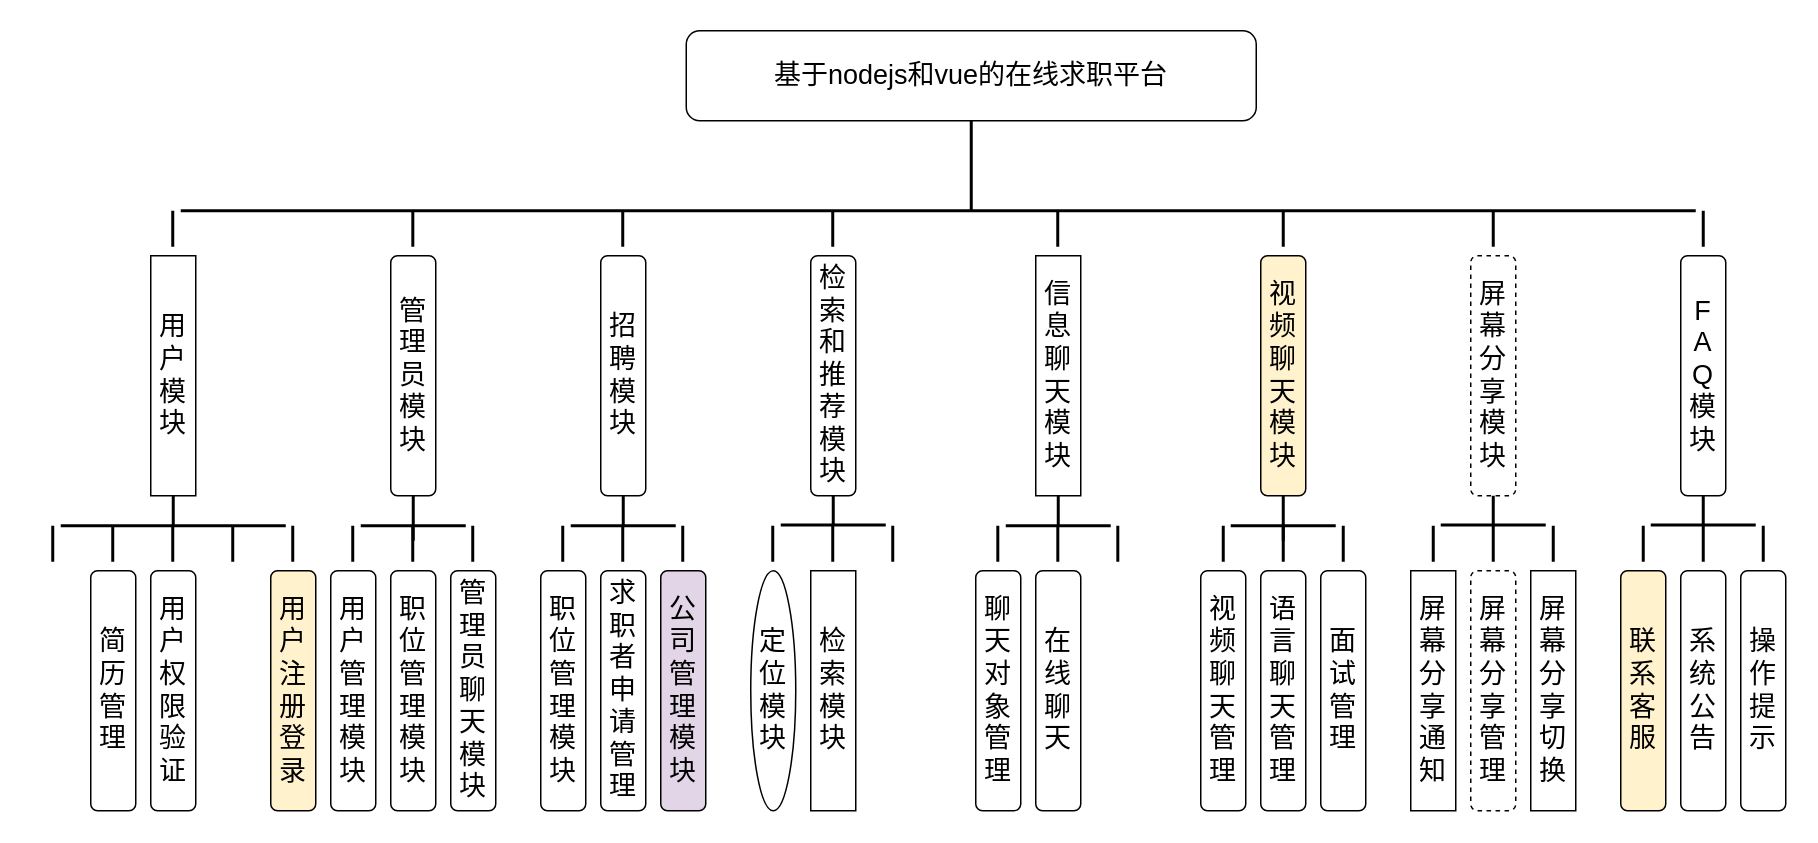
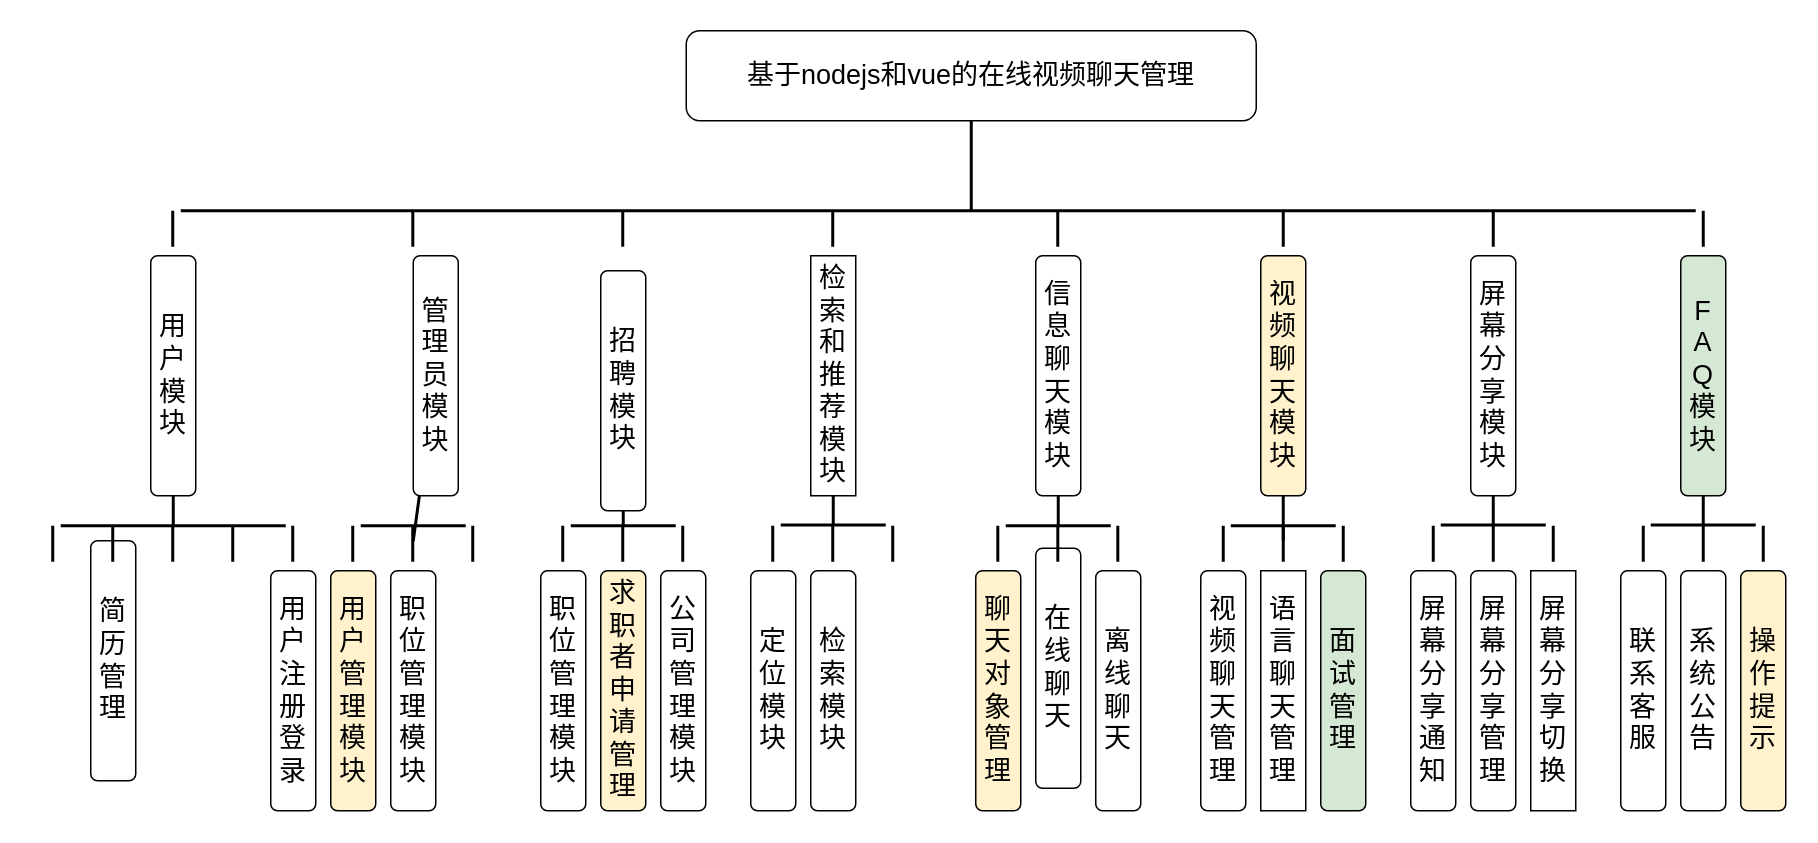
- <mxCell id="3" value="&lt;div&gt;基于nodejs和vue的在线&lt;span style=&quot;background-color: initial;&quot;&gt;求职平台&lt;/span&gt;&lt;/div&gt;" style="rounded=1;whiteSpace=wrap;html=1;fontSize=18;" vertex="1" parent="1"><mxGeometry x="457" y="20" width="380" height="60" as="geometry" /></mxCell>
+ <mxCell id="3" value="&lt;div&gt;基于nodejs和vue的在线&lt;span style=&quot;background-color: initial;&quot;&gt;视频聊天管理&lt;/span&gt;&lt;/div&gt;" style="rounded=1;whiteSpace=wrap;html=1;fontSize=18;" vertex="1" parent="1"><mxGeometry x="457" y="20" width="380" height="60" as="geometry" /></mxCell>
- <mxCell id="24" value="用户模块" style="whiteSpace=wrap;html=1;fontFamily=Helvetica;fontSize=18;fontColor=default;horizontal=1;verticalAlign=middle;align=center;rounded=0;" vertex="1" parent="23"><mxGeometry y="30" width="30" height="160" as="geometry" /></mxCell>
+ <mxCell id="24" value="用户模块" style="rounded=1;whiteSpace=wrap;html=1;fontFamily=Helvetica;fontSize=18;fontColor=default;horizontal=1;verticalAlign=middle;align=center;" vertex="1" parent="23"><mxGeometry y="30" width="30" height="160" as="geometry" /></mxCell>
- <mxCell id="30" value="&lt;div&gt;管理员模块&lt;/div&gt;" style="rounded=1;whiteSpace=wrap;html=1;fontFamily=Helvetica;fontSize=18;fontColor=default;horizontal=1;verticalAlign=middle;align=center;" vertex="1" parent="28"><mxGeometry x="40" y="30" width="30" height="160" as="geometry" /></mxCell>
+ <mxCell id="30" value="&lt;div&gt;管理员模块&lt;/div&gt;" style="rounded=1;whiteSpace=wrap;html=1;fontFamily=Helvetica;fontSize=18;fontColor=default;horizontal=1;verticalAlign=middle;align=center;" vertex="1" parent="28"><mxGeometry x="55" y="30" width="30" height="160" as="geometry" /></mxCell>
- <mxCell id="49" value="&lt;div&gt;招聘模块&lt;/div&gt;" style="rounded=1;whiteSpace=wrap;html=1;fontFamily=Helvetica;fontSize=18;fontColor=default;horizontal=1;verticalAlign=middle;align=center;" vertex="1" parent="47"><mxGeometry x="20" y="30" width="30" height="160" as="geometry" /></mxCell>
+ <mxCell id="49" value="&lt;div&gt;招聘模块&lt;/div&gt;" style="rounded=1;whiteSpace=wrap;html=1;fontFamily=Helvetica;fontSize=18;fontColor=default;horizontal=1;verticalAlign=middle;align=center;" vertex="1" parent="47"><mxGeometry x="20" y="40" width="30" height="160" as="geometry" /></mxCell>
- <mxCell id="60" value="&lt;div&gt;检索和推荐模块&lt;/div&gt;" style="rounded=1;whiteSpace=wrap;html=1;fontFamily=Helvetica;fontSize=18;fontColor=default;horizontal=1;verticalAlign=middle;align=center;" vertex="1" parent="59"><mxGeometry y="30" width="30" height="160" as="geometry" /></mxCell>
+ <mxCell id="60" value="&lt;div&gt;检索和推荐模块&lt;/div&gt;" style="whiteSpace=wrap;html=1;fontFamily=Helvetica;fontSize=18;fontColor=default;horizontal=1;verticalAlign=middle;align=center;rounded=0;" vertex="1" parent="59"><mxGeometry y="30" width="30" height="160" as="geometry" /></mxCell>
- <mxCell id="75" value="&lt;div&gt;信息聊天模块&lt;/div&gt;" style="whiteSpace=wrap;html=1;fontFamily=Helvetica;fontSize=18;fontColor=default;horizontal=1;verticalAlign=middle;align=center;rounded=0;" vertex="1" parent="74"><mxGeometry y="30" width="30" height="160" as="geometry" /></mxCell>
+ <mxCell id="75" value="&lt;div&gt;信息聊天模块&lt;/div&gt;" style="rounded=1;whiteSpace=wrap;html=1;fontFamily=Helvetica;fontSize=18;fontColor=default;horizontal=1;verticalAlign=middle;align=center;" vertex="1" parent="74"><mxGeometry y="30" width="30" height="160" as="geometry" /></mxCell>
- <mxCell id="6" value="&lt;div&gt;屏幕分享模块&lt;/div&gt;" style="rounded=1;whiteSpace=wrap;html=1;fontFamily=Helvetica;fontSize=18;fontColor=default;horizontal=1;verticalAlign=middle;align=center;dashed=1;" vertex="1" parent="4"><mxGeometry y="30" width="30" height="160" as="geometry" /></mxCell>
+ <mxCell id="6" value="&lt;div&gt;屏幕分享模块&lt;/div&gt;" style="rounded=1;whiteSpace=wrap;html=1;fontFamily=Helvetica;fontSize=18;fontColor=default;horizontal=1;verticalAlign=middle;align=center;" vertex="1" parent="4"><mxGeometry y="30" width="30" height="160" as="geometry" /></mxCell>
- <mxCell id="9" value="&lt;div&gt;F&lt;/div&gt;&lt;div&gt;A&lt;/div&gt;&lt;div&gt;Q模块&lt;/div&gt;" style="rounded=1;whiteSpace=wrap;html=1;fontFamily=Helvetica;fontSize=18;fontColor=default;horizontal=1;verticalAlign=middle;align=center;" vertex="1" parent="7"><mxGeometry y="30" width="30" height="160" as="geometry" /></mxCell>
+ <mxCell id="9" value="&lt;div&gt;F&lt;/div&gt;&lt;div&gt;A&lt;/div&gt;&lt;div&gt;Q模块&lt;/div&gt;" style="rounded=1;whiteSpace=wrap;html=1;fontFamily=Helvetica;fontSize=18;fontColor=default;horizontal=1;verticalAlign=middle;align=center;fillColor=#d5e8d4;" vertex="1" parent="7"><mxGeometry y="30" width="30" height="160" as="geometry" /></mxCell>
- <mxCell id="19" value="&lt;div&gt;简历管理&lt;/div&gt;" style="rounded=1;whiteSpace=wrap;html=1;fontFamily=Helvetica;fontSize=18;fontColor=default;horizontal=1;verticalAlign=middle;align=center;" vertex="1" parent="10"><mxGeometry x="40" y="240" width="30" height="160" as="geometry" /></mxCell>
+ <mxCell id="19" value="&lt;div&gt;简历管理&lt;/div&gt;" style="rounded=1;whiteSpace=wrap;html=1;fontFamily=Helvetica;fontSize=18;fontColor=default;horizontal=1;verticalAlign=middle;align=center;" vertex="1" parent="10"><mxGeometry x="40" y="220" width="30" height="160" as="geometry" /></mxCell>
- <mxCell id="17" value="&lt;div&gt;用户权限验证&lt;/div&gt;" style="rounded=1;whiteSpace=wrap;html=1;fontFamily=Helvetica;fontSize=18;fontColor=default;horizontal=1;verticalAlign=middle;align=center;" vertex="1" parent="16"><mxGeometry y="30" width="30" height="160" as="geometry" /></mxCell>
- <mxCell id="12" value="&lt;div&gt;用户注册登录&lt;/div&gt;" style="rounded=1;whiteSpace=wrap;html=1;fontFamily=Helvetica;fontSize=18;fontColor=default;horizontal=1;verticalAlign=middle;align=center;fillColor=#fff2cc;" vertex="1" parent="11"><mxGeometry y="30" width="30" height="160" as="geometry" /></mxCell>
+ <mxCell id="12" value="&lt;div&gt;用户注册登录&lt;/div&gt;" style="rounded=1;whiteSpace=wrap;html=1;fontFamily=Helvetica;fontSize=18;fontColor=default;horizontal=1;verticalAlign=middle;align=center;" vertex="1" parent="11"><mxGeometry y="30" width="30" height="160" as="geometry" /></mxCell>
- <mxCell id="38" value="&lt;div&gt;用户管理模块&lt;/div&gt;" style="rounded=1;whiteSpace=wrap;html=1;fontFamily=Helvetica;fontSize=18;fontColor=default;horizontal=1;verticalAlign=middle;align=center;" vertex="1" parent="37"><mxGeometry y="30" width="30" height="160" as="geometry" /></mxCell>
+ <mxCell id="38" value="&lt;div&gt;用户管理模块&lt;/div&gt;" style="rounded=1;whiteSpace=wrap;html=1;fontFamily=Helvetica;fontSize=18;fontColor=default;horizontal=1;verticalAlign=middle;align=center;fillColor=#fff2cc;" vertex="1" parent="37"><mxGeometry y="30" width="30" height="160" as="geometry" /></mxCell>
- <mxCell id="41" value="&lt;div&gt;管理员聊天模块&lt;/div&gt;" style="rounded=1;whiteSpace=wrap;html=1;fontFamily=Helvetica;fontSize=18;fontColor=default;horizontal=1;verticalAlign=middle;align=center;" vertex="1" parent="40"><mxGeometry y="30" width="30" height="160" as="geometry" /></mxCell>
- <mxCell id="52" value="&lt;div&gt;求职者申请管理&lt;/div&gt;" style="rounded=1;whiteSpace=wrap;html=1;fontFamily=Helvetica;fontSize=18;fontColor=default;horizontal=1;verticalAlign=middle;align=center;" vertex="1" parent="51"><mxGeometry y="30" width="30" height="160" as="geometry" /></mxCell>
+ <mxCell id="52" value="&lt;div&gt;求职者申请管理&lt;/div&gt;" style="rounded=1;whiteSpace=wrap;html=1;fontFamily=Helvetica;fontSize=18;fontColor=default;horizontal=1;verticalAlign=middle;align=center;fillColor=#fff2cc;" vertex="1" parent="51"><mxGeometry y="30" width="30" height="160" as="geometry" /></mxCell>
- <mxCell id="55" value="&lt;div&gt;公司管理模块&lt;/div&gt;" style="rounded=1;whiteSpace=wrap;html=1;fontFamily=Helvetica;fontSize=18;fontColor=default;horizontal=1;verticalAlign=middle;align=center;fillColor=#e1d5e7;" vertex="1" parent="54"><mxGeometry y="30" width="30" height="160" as="geometry" /></mxCell>
+ <mxCell id="55" value="&lt;div&gt;公司管理模块&lt;/div&gt;" style="rounded=1;whiteSpace=wrap;html=1;fontFamily=Helvetica;fontSize=18;fontColor=default;horizontal=1;verticalAlign=middle;align=center;" vertex="1" parent="54"><mxGeometry y="30" width="30" height="160" as="geometry" /></mxCell>
- <mxCell id="68" value="&lt;div&gt;定位模块&lt;/div&gt;" style="ellipse;whiteSpace=wrap;html=1;fontFamily=Helvetica;fontSize=18;fontColor=default;horizontal=1;verticalAlign=middle;align=center;" vertex="1" parent="67"><mxGeometry y="30" width="30" height="160" as="geometry" /></mxCell>
+ <mxCell id="68" value="&lt;div&gt;定位模块&lt;/div&gt;" style="rounded=1;whiteSpace=wrap;html=1;fontFamily=Helvetica;fontSize=18;fontColor=default;horizontal=1;verticalAlign=middle;align=center;" vertex="1" parent="67"><mxGeometry y="30" width="30" height="160" as="geometry" /></mxCell>
- <mxCell id="63" value="&lt;div&gt;检索模块&lt;/div&gt;" style="whiteSpace=wrap;html=1;fontFamily=Helvetica;fontSize=18;fontColor=default;horizontal=1;verticalAlign=middle;align=center;rounded=0;" vertex="1" parent="62"><mxGeometry y="30" width="30" height="160" as="geometry" /></mxCell>
+ <mxCell id="63" value="&lt;div&gt;检索模块&lt;/div&gt;" style="rounded=1;whiteSpace=wrap;html=1;fontFamily=Helvetica;fontSize=18;fontColor=default;horizontal=1;verticalAlign=middle;align=center;" vertex="1" parent="62"><mxGeometry y="30" width="30" height="160" as="geometry" /></mxCell>
- <mxCell id="79" value="&lt;div&gt;聊天对象管理&lt;/div&gt;" style="rounded=1;whiteSpace=wrap;html=1;fontFamily=Helvetica;fontSize=18;fontColor=default;horizontal=1;verticalAlign=middle;align=center;" vertex="1" parent="78"><mxGeometry y="30" width="30" height="160" as="geometry" /></mxCell>
+ <mxCell id="79" value="&lt;div&gt;聊天对象管理&lt;/div&gt;" style="rounded=1;whiteSpace=wrap;html=1;fontFamily=Helvetica;fontSize=18;fontColor=default;horizontal=1;verticalAlign=middle;align=center;fillColor=#fff2cc;" vertex="1" parent="78"><mxGeometry y="30" width="30" height="160" as="geometry" /></mxCell>
- <mxCell id="84" value="&lt;div&gt;在线聊天&lt;/div&gt;" style="rounded=1;whiteSpace=wrap;html=1;fontFamily=Helvetica;fontSize=18;fontColor=default;horizontal=1;verticalAlign=middle;align=center;" vertex="1" parent="77"><mxGeometry x="40" y="30" width="30" height="160" as="geometry" /></mxCell>
+ <mxCell id="84" value="&lt;div&gt;在线聊天&lt;/div&gt;" style="rounded=1;whiteSpace=wrap;html=1;fontFamily=Helvetica;fontSize=18;fontColor=default;horizontal=1;verticalAlign=middle;align=center;" vertex="1" parent="77"><mxGeometry x="40" y="15" width="30" height="160" as="geometry" /></mxCell>
+ <mxCell id="82" value="&lt;div&gt;离线聊天&lt;/div&gt;" style="rounded=1;whiteSpace=wrap;html=1;fontFamily=Helvetica;fontSize=18;fontColor=default;horizontal=1;verticalAlign=middle;align=center;" vertex="1" parent="81"><mxGeometry y="30" width="30" height="160" as="geometry" /></mxCell>
- <mxCell id="104" value="&lt;div&gt;语言聊天管理&lt;/div&gt;" style="rounded=1;whiteSpace=wrap;html=1;fontFamily=Helvetica;fontSize=18;fontColor=default;horizontal=1;verticalAlign=middle;align=center;" vertex="1" parent="102"><mxGeometry y="30" width="30" height="160" as="geometry" /></mxCell>
+ <mxCell id="104" value="&lt;div&gt;语言聊天管理&lt;/div&gt;" style="whiteSpace=wrap;html=1;fontFamily=Helvetica;fontSize=18;fontColor=default;horizontal=1;verticalAlign=middle;align=center;rounded=0;" vertex="1" parent="102"><mxGeometry y="30" width="30" height="160" as="geometry" /></mxCell>
- <mxCell id="107" value="面试管理" style="rounded=1;whiteSpace=wrap;html=1;fontFamily=Helvetica;fontSize=18;fontColor=default;horizontal=1;verticalAlign=middle;align=center;" vertex="1" parent="105"><mxGeometry y="30" width="30" height="160" as="geometry" /></mxCell>
+ <mxCell id="107" value="面试管理" style="rounded=1;whiteSpace=wrap;html=1;fontFamily=Helvetica;fontSize=18;fontColor=default;horizontal=1;verticalAlign=middle;align=center;fillColor=#d5e8d4;" vertex="1" parent="105"><mxGeometry y="30" width="30" height="160" as="geometry" /></mxCell>
- <mxCell id="89" value="&lt;div&gt;屏幕分享通知&lt;/div&gt;" style="whiteSpace=wrap;html=1;fontFamily=Helvetica;fontSize=18;fontColor=default;horizontal=1;verticalAlign=middle;align=center;rounded=0;" vertex="1" parent="87"><mxGeometry y="30" width="30" height="160" as="geometry" /></mxCell>
+ <mxCell id="89" value="&lt;div&gt;屏幕分享通知&lt;/div&gt;" style="rounded=1;whiteSpace=wrap;html=1;fontFamily=Helvetica;fontSize=18;fontColor=default;horizontal=1;verticalAlign=middle;align=center;" vertex="1" parent="87"><mxGeometry y="30" width="30" height="160" as="geometry" /></mxCell>
- <mxCell id="92" value="&lt;div&gt;屏幕分享管理&lt;/div&gt;" style="rounded=1;whiteSpace=wrap;html=1;fontFamily=Helvetica;fontSize=18;fontColor=default;horizontal=1;verticalAlign=middle;align=center;dashed=1;" vertex="1" parent="90"><mxGeometry y="30" width="30" height="160" as="geometry" /></mxCell>
+ <mxCell id="92" value="&lt;div&gt;屏幕分享管理&lt;/div&gt;" style="rounded=1;whiteSpace=wrap;html=1;fontFamily=Helvetica;fontSize=18;fontColor=default;horizontal=1;verticalAlign=middle;align=center;" vertex="1" parent="90"><mxGeometry y="30" width="30" height="160" as="geometry" /></mxCell>
- <mxCell id="116" value="联系客服" style="rounded=1;whiteSpace=wrap;html=1;fontFamily=Helvetica;fontSize=18;fontColor=default;horizontal=1;verticalAlign=middle;align=center;fillColor=#fff2cc;" vertex="1" parent="114"><mxGeometry y="30" width="30" height="160" as="geometry" /></mxCell>
+ <mxCell id="116" value="联系客服" style="rounded=1;whiteSpace=wrap;html=1;fontFamily=Helvetica;fontSize=18;fontColor=default;horizontal=1;verticalAlign=middle;align=center;" vertex="1" parent="114"><mxGeometry y="30" width="30" height="160" as="geometry" /></mxCell>
- <mxCell id="122" value="操作提示" style="rounded=1;whiteSpace=wrap;html=1;fontFamily=Helvetica;fontSize=18;fontColor=default;horizontal=1;verticalAlign=middle;align=center;" vertex="1" parent="120"><mxGeometry y="30" width="30" height="160" as="geometry" /></mxCell>
+ <mxCell id="122" value="操作提示" style="rounded=1;whiteSpace=wrap;html=1;fontFamily=Helvetica;fontSize=18;fontColor=default;horizontal=1;verticalAlign=middle;align=center;fillColor=#fff2cc;" vertex="1" parent="120"><mxGeometry y="30" width="30" height="160" as="geometry" /></mxCell>
